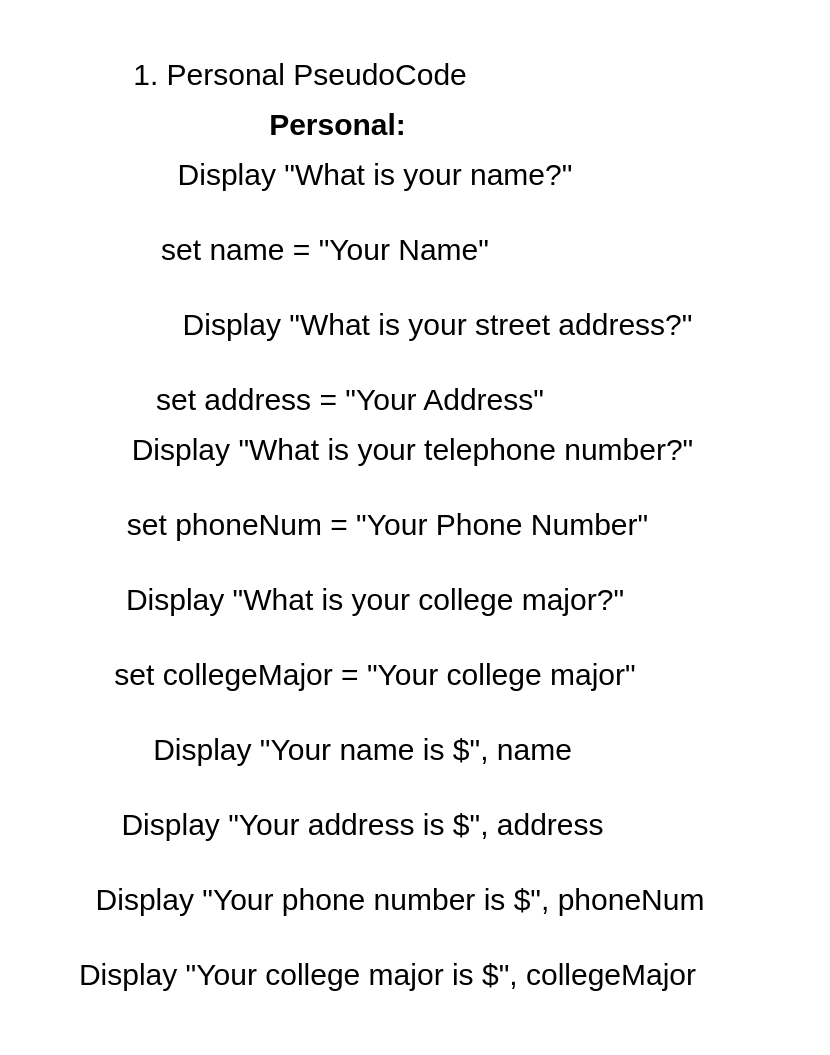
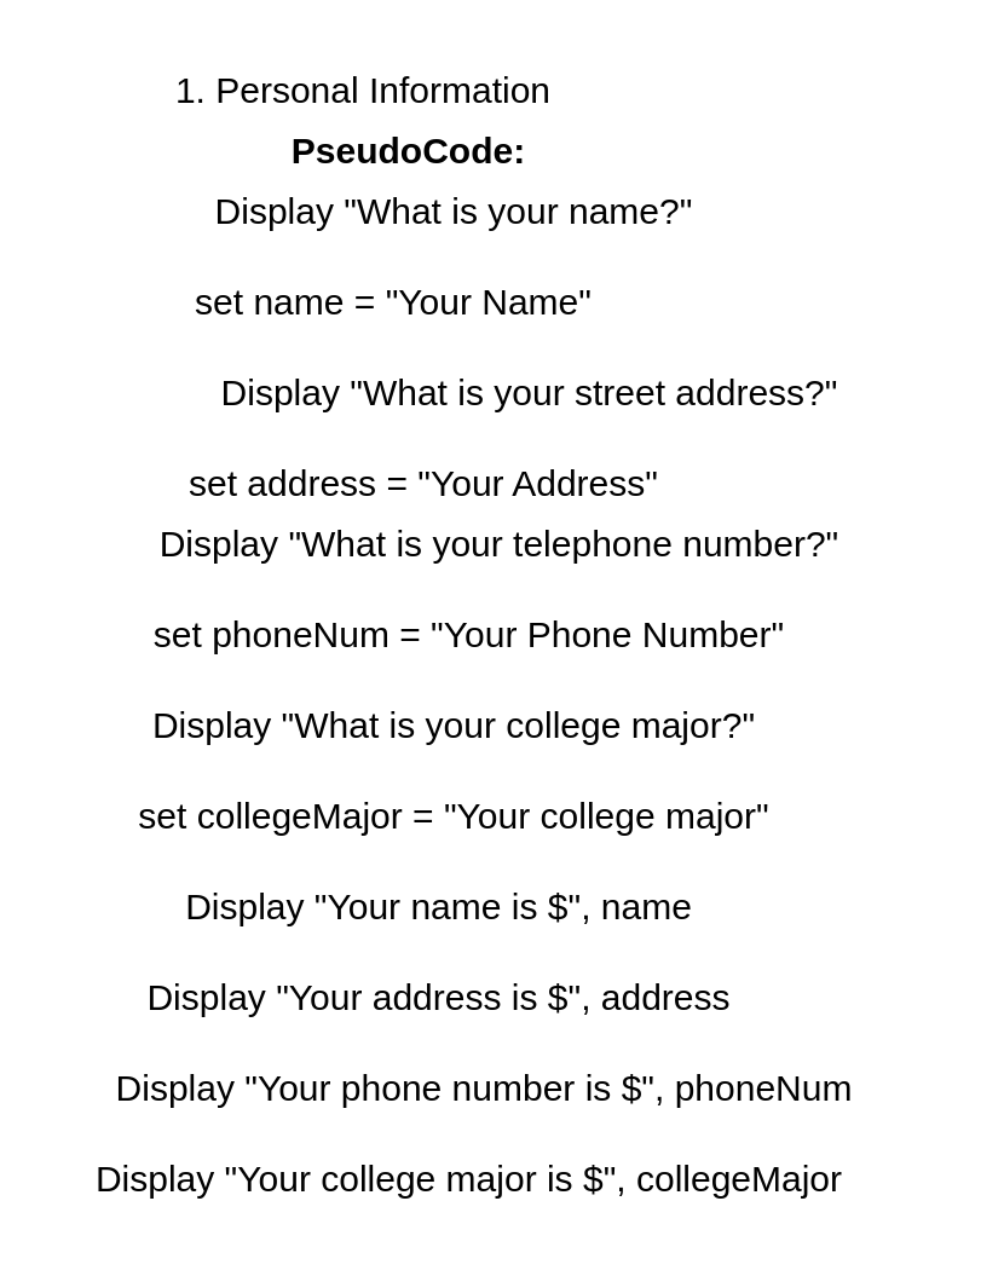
- <mxCell id="2" value="1. Personal PseudoCode" parent="1" style="text;html=1;strokeColor=none;fillColor=none;align=center;verticalAlign=middle;whiteSpace=wrap;rounded=0;" vertex="1"><mxGeometry as="geometry" x="40" y="20" width="160" height="20" /></mxCell>
+ <mxCell id="2" value="1. Personal Information" parent="1" style="text;html=1;strokeColor=none;fillColor=none;align=center;verticalAlign=middle;whiteSpace=wrap;rounded=0;" vertex="1"><mxGeometry as="geometry" x="40" y="20" width="160" height="20" /></mxCell>
- <mxCell id="15" value="&lt;b&gt;Personal:&lt;/b&gt;" parent="1" style="text;html=1;strokeColor=none;fillColor=none;align=center;verticalAlign=middle;whiteSpace=wrap;rounded=0;" vertex="1"><mxGeometry as="geometry" x="70" y="40" width="130" height="20" /></mxCell>
+ <mxCell id="15" value="&lt;b&gt;PseudoCode:&lt;/b&gt;" parent="1" style="text;html=1;strokeColor=none;fillColor=none;align=center;verticalAlign=middle;whiteSpace=wrap;rounded=0;" vertex="1"><mxGeometry as="geometry" x="70" y="40" width="130" height="20" /></mxCell>
